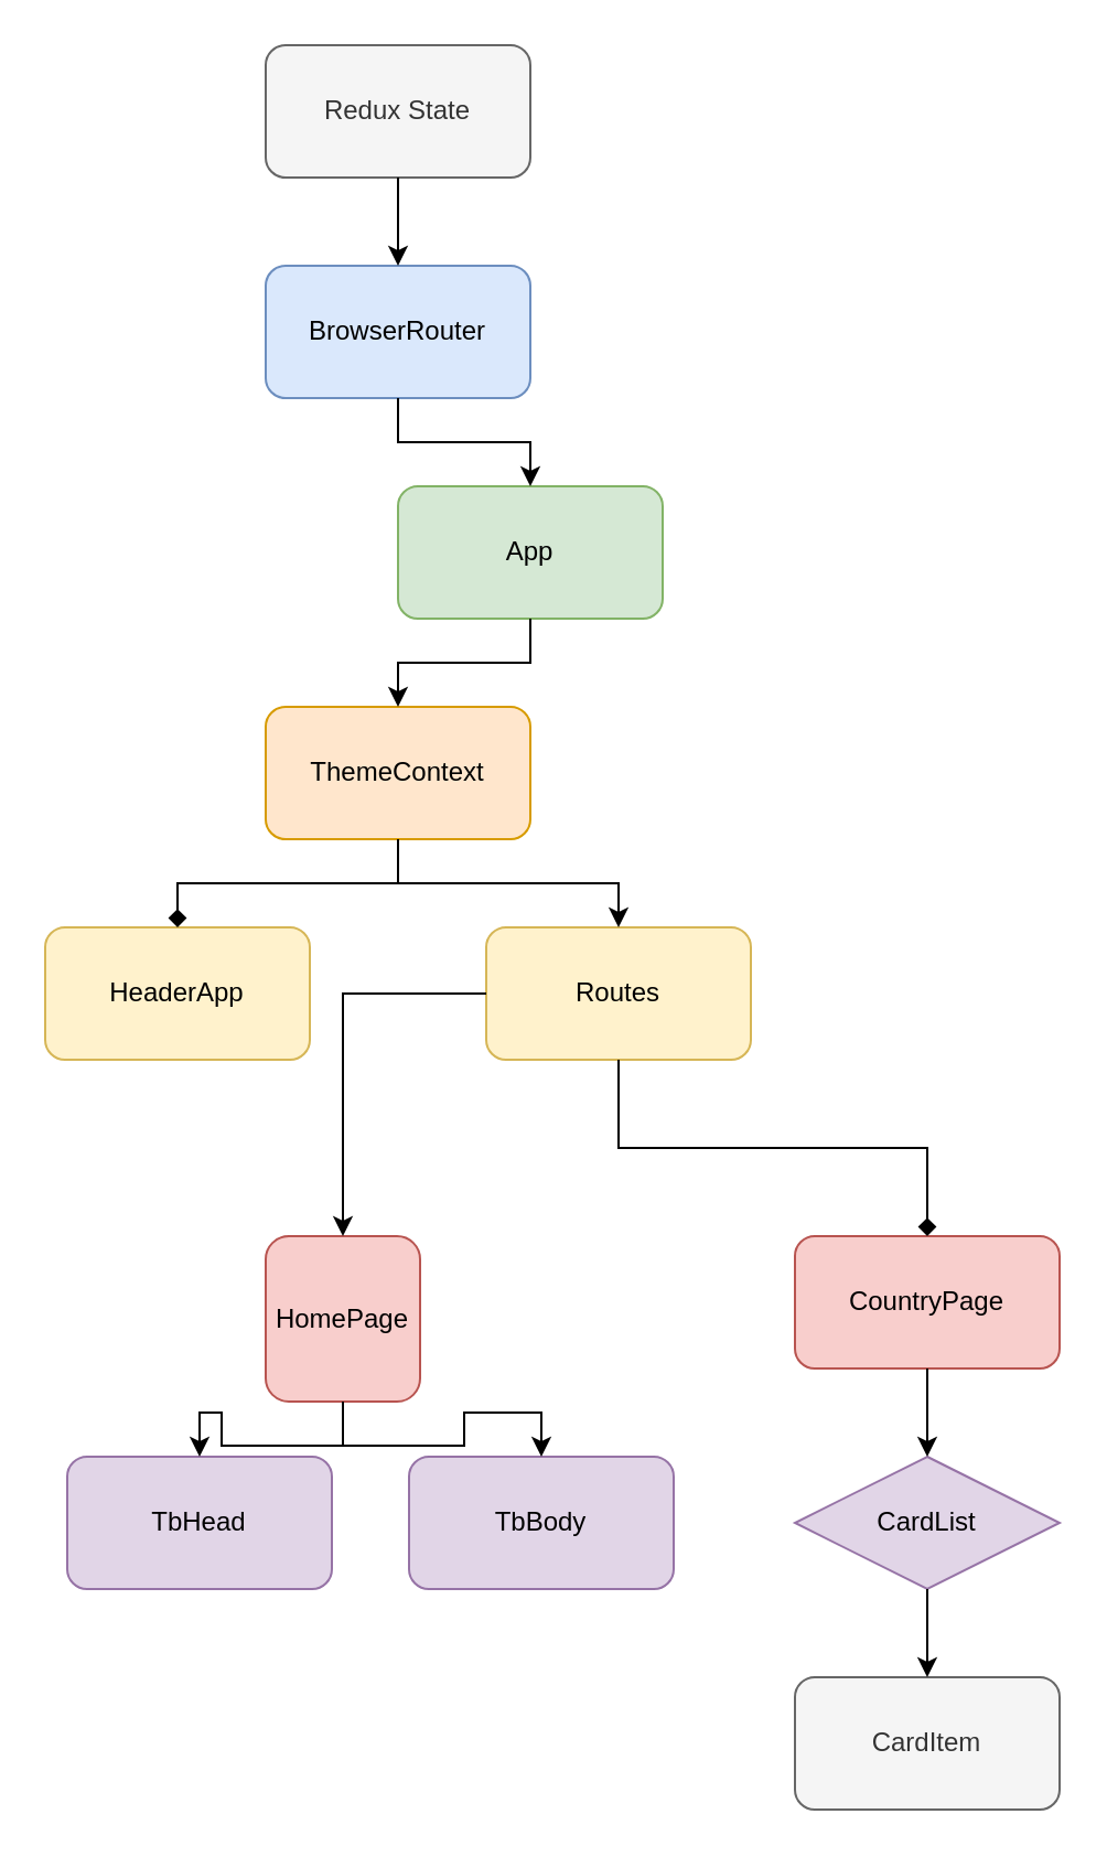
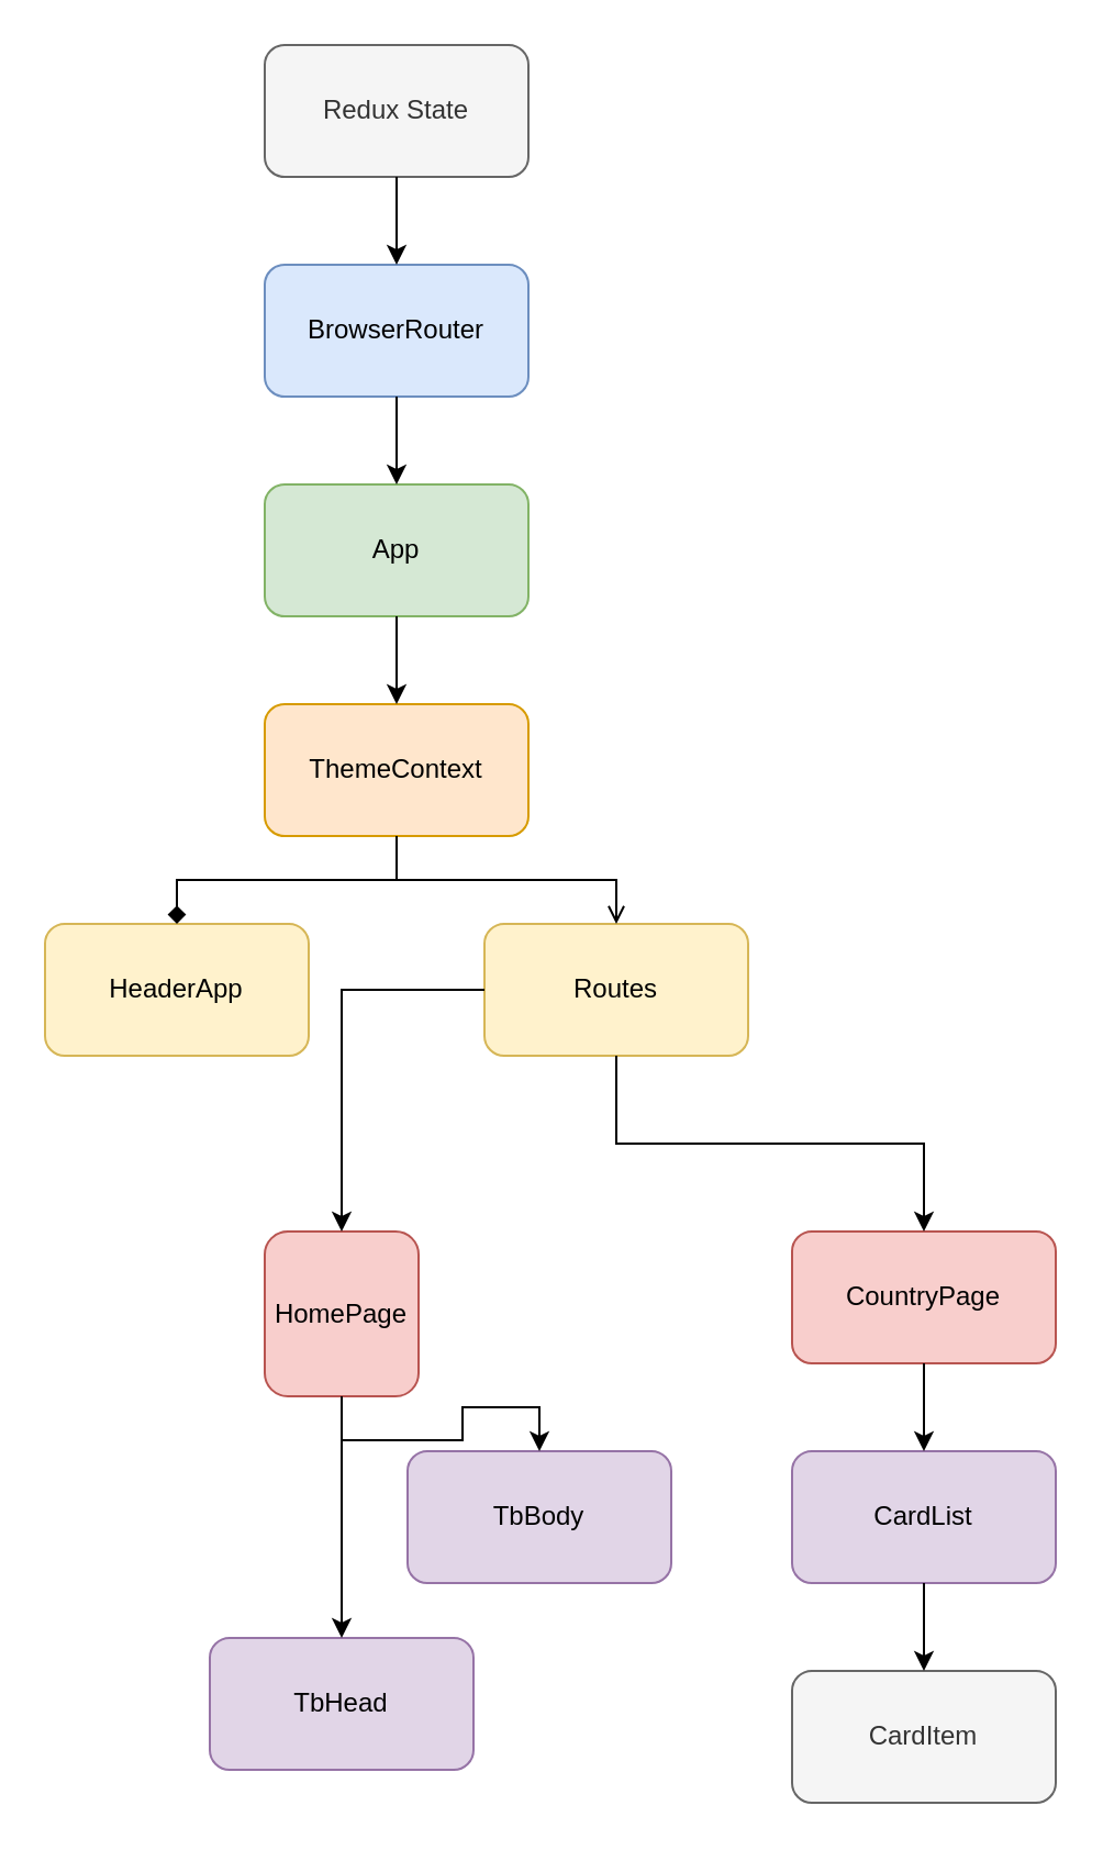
- <mxCell id="6" value="App" style="rounded=1;whiteSpace=wrap;html=1;fillColor=#d5e8d4;strokeColor=#82b366;" parent="2" vertex="1"><mxGeometry x="160" y="200" width="120" height="60" as="geometry" /></mxCell>
+ <mxCell id="6" value="App" style="rounded=1;whiteSpace=wrap;html=1;fillColor=#d5e8d4;strokeColor=#82b366;" parent="2" vertex="1"><mxGeometry x="100" y="200" width="120" height="60" as="geometry" /></mxCell>
- <mxCell id="13" value="" style="edgeStyle=orthogonalEdgeStyle;rounded=0;orthogonalLoop=1;jettySize=auto;html=1;" parent="2" source="8" target="12" edge="1"><mxGeometry relative="1" as="geometry" /></mxCell>
+ <mxCell id="13" value="" style="edgeStyle=orthogonalEdgeStyle;rounded=0;orthogonalLoop=1;jettySize=auto;html=1;endArrow=open;" parent="2" source="8" target="12" edge="1"><mxGeometry relative="1" as="geometry" /></mxCell>
- <mxCell id="17" value="" style="edgeStyle=orthogonalEdgeStyle;rounded=0;orthogonalLoop=1;jettySize=auto;html=1;endArrow=diamond;" parent="2" source="12" target="16" edge="1"><mxGeometry relative="1" as="geometry"><Array as="points"><mxPoint x="260" y="500" /><mxPoint x="400" y="500" /></Array></mxGeometry></mxCell>
+ <mxCell id="17" value="" style="edgeStyle=orthogonalEdgeStyle;rounded=0;orthogonalLoop=1;jettySize=auto;html=1;" parent="2" source="12" target="16" edge="1"><mxGeometry relative="1" as="geometry"><Array as="points"><mxPoint x="260" y="500" /><mxPoint x="400" y="500" /></Array></mxGeometry></mxCell>
- <mxCell id="18" value="TbHead" style="rounded=1;whiteSpace=wrap;html=1;fillColor=#e1d5e7;strokeColor=#9673a6;" parent="2" vertex="1"><mxGeometry x="10" y="640" width="120" height="60" as="geometry" /></mxCell>
+ <mxCell id="18" value="TbHead" style="rounded=1;whiteSpace=wrap;html=1;fillColor=#e1d5e7;strokeColor=#9673a6;" parent="2" vertex="1"><mxGeometry x="75" y="725" width="120" height="60" as="geometry" /></mxCell>
- <mxCell id="22" value="CardList" style="rhombus;whiteSpace=wrap;html=1;fillColor=#e1d5e7;strokeColor=#9673a6;" parent="2" vertex="1"><mxGeometry x="340" y="640" width="120" height="60" as="geometry" /></mxCell>
+ <mxCell id="22" value="CardList" style="rounded=1;whiteSpace=wrap;html=1;fillColor=#e1d5e7;strokeColor=#9673a6;" parent="2" vertex="1"><mxGeometry x="340" y="640" width="120" height="60" as="geometry" /></mxCell>
